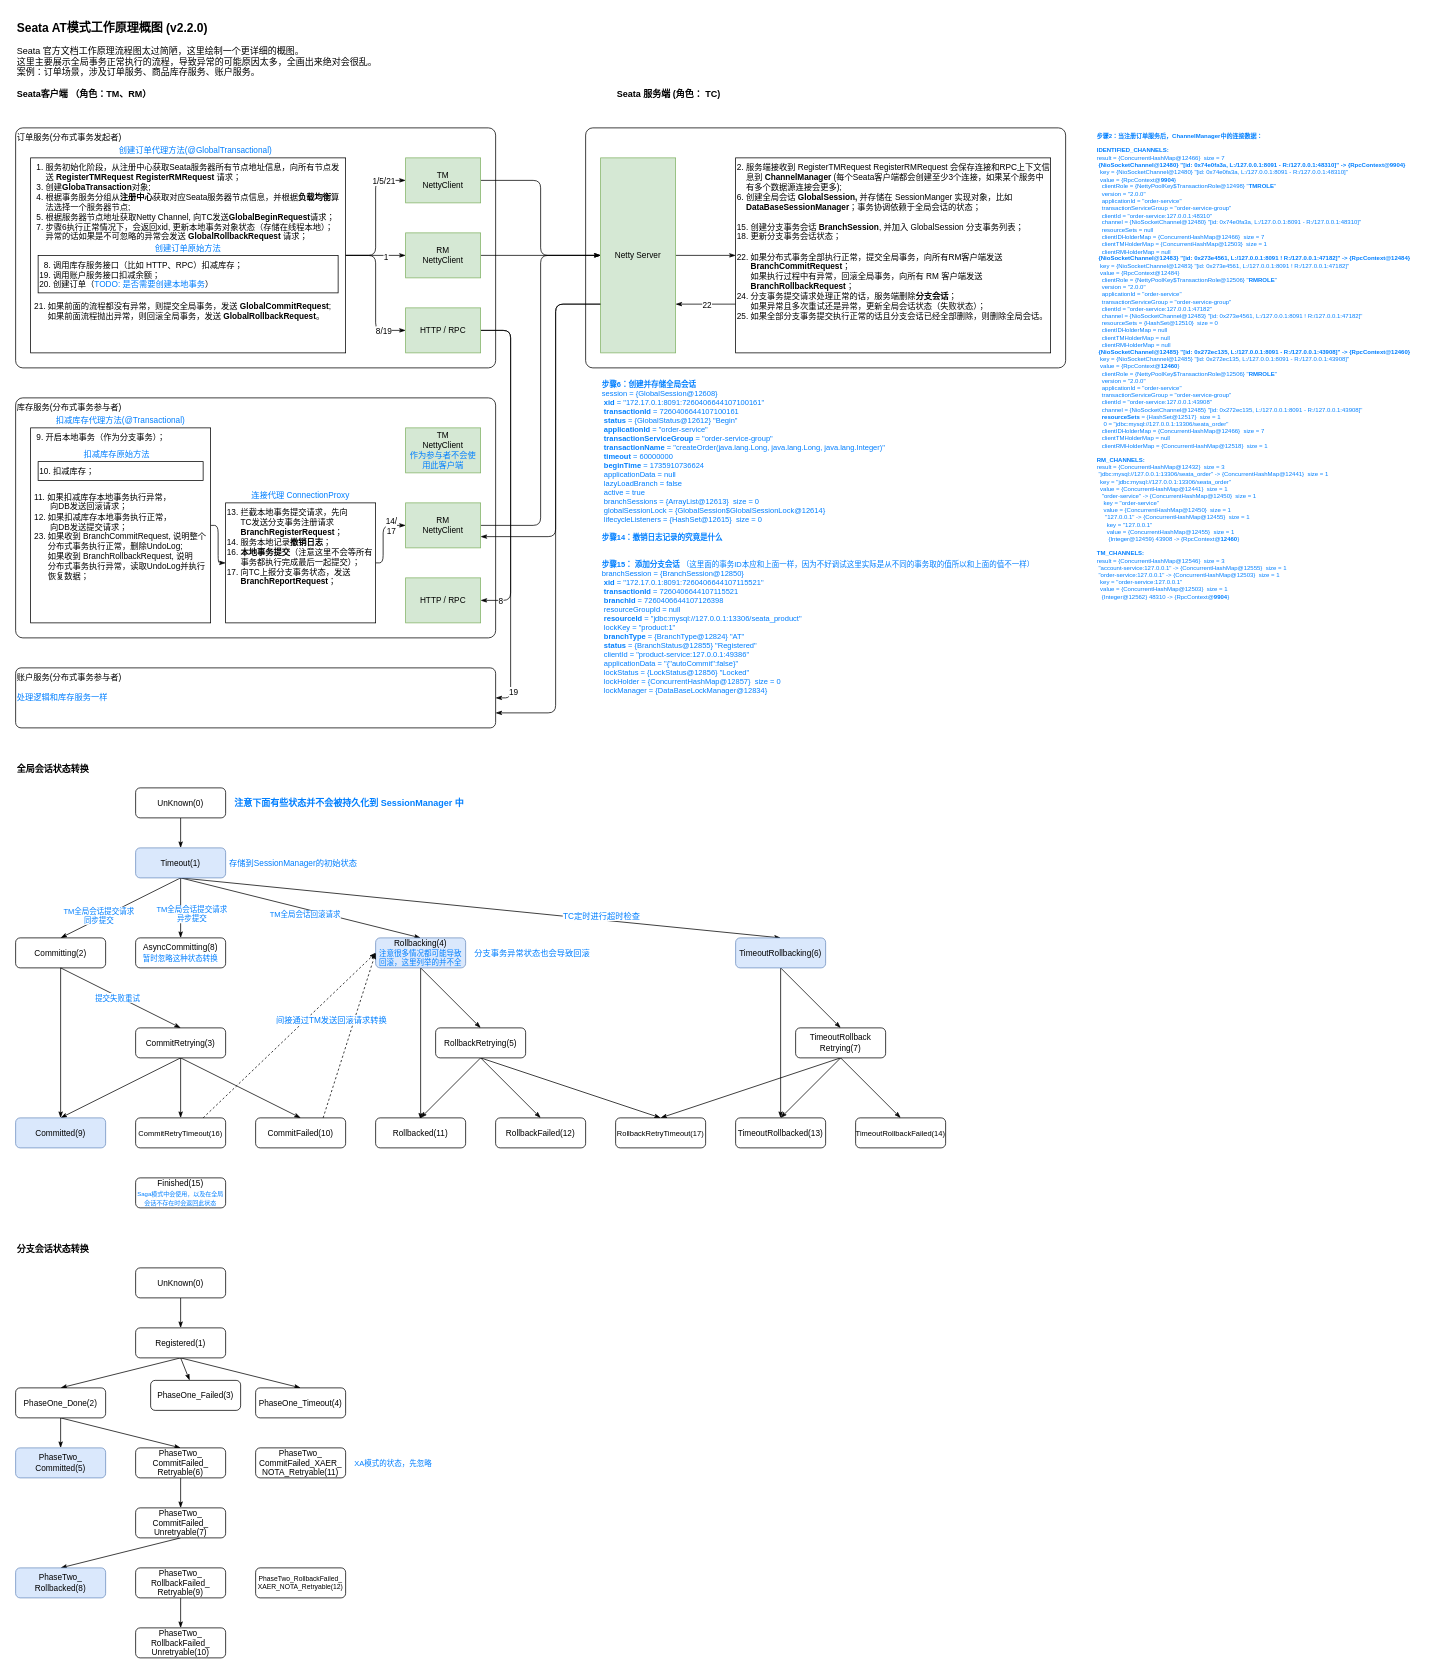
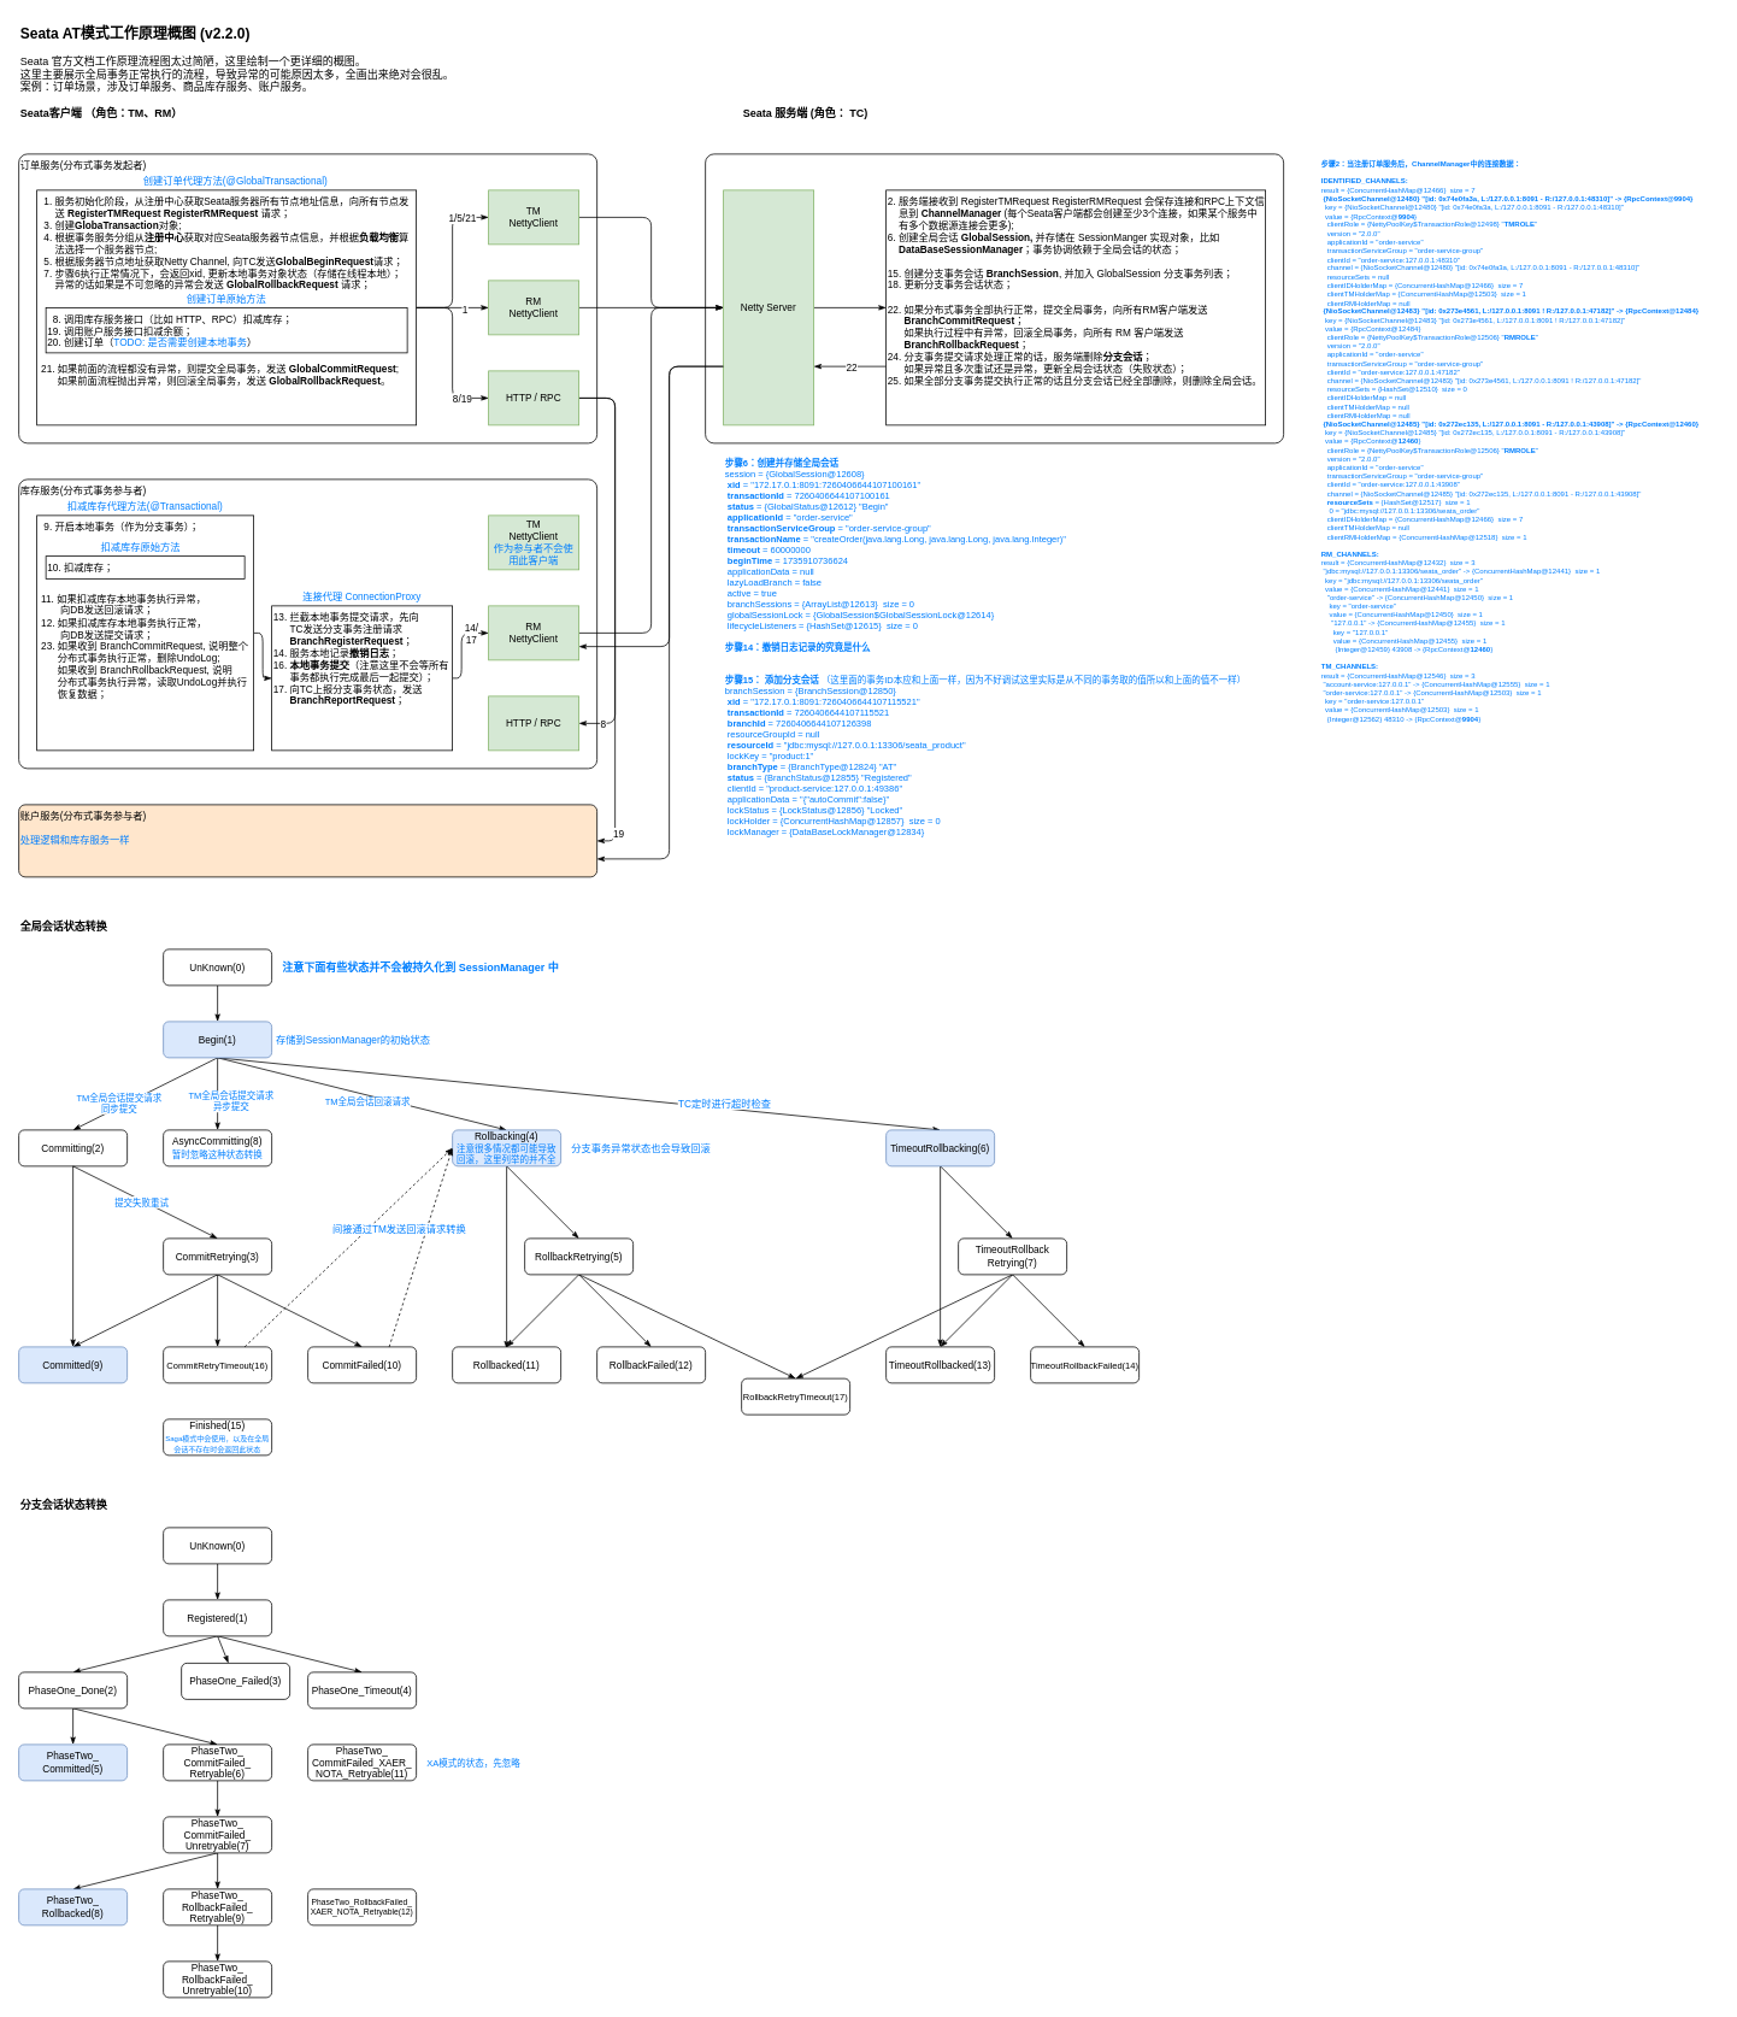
- <mxCell id="44" value="账户服务(分布式事务参与者)&lt;br&gt;&lt;br&gt;&lt;font color=&quot;#007fff&quot;&gt;处理逻辑和库存服务一样&lt;/font&gt;" style="rounded=1;whiteSpace=wrap;html=1;align=left;verticalAlign=top;arcSize=9;fontSize=11;" parent="1" vertex="1"><mxGeometry x="20" y="890" width="640" height="80" as="geometry" /></mxCell>
+ <mxCell id="44" value="账户服务(分布式事务参与者)&lt;br&gt;&lt;br&gt;&lt;font color=&quot;#007fff&quot;&gt;处理逻辑和库存服务一样&lt;/font&gt;" style="rounded=1;whiteSpace=wrap;html=1;align=left;verticalAlign=top;arcSize=9;fontSize=11;fillColor=#ffe6cc;" parent="1" vertex="1"><mxGeometry x="20" y="890" width="640" height="80" as="geometry" /></mxCell>
- <mxCell id="59" value="Timeout(1)" style="rounded=1;whiteSpace=wrap;html=1;fontSize=11;fillColor=#dae8fc;strokeColor=#6c8ebf;" parent="1" vertex="1"><mxGeometry x="180" y="1130" width="120" height="40" as="geometry" /></mxCell>
+ <mxCell id="59" value="Begin(1)" style="rounded=1;whiteSpace=wrap;html=1;fontSize=11;fillColor=#dae8fc;strokeColor=#6c8ebf;" parent="1" vertex="1"><mxGeometry x="180" y="1130" width="120" height="40" as="geometry" /></mxCell>
- <mxCell id="88" value="RollbackRetryTimeout(17)" style="rounded=1;whiteSpace=wrap;html=1;fontSize=10;" parent="1" vertex="1"><mxGeometry x="820" y="1490" width="120" height="40" as="geometry" /></mxCell>
+ <mxCell id="88" value="RollbackRetryTimeout(17)" style="rounded=1;whiteSpace=wrap;html=1;fontSize=10;" parent="1" vertex="1"><mxGeometry x="820" y="1525" width="120" height="40" as="geometry" /></mxCell>
+ <mxCell id="115" style="edgeStyle=orthogonalEdgeStyle;rounded=0;orthogonalLoop=1;jettySize=auto;html=1;exitX=0.5;exitY=1;exitDx=0;exitDy=0;endArrow=classicThin;endFill=1;" parent="1" source="116" target="119" edge="1"><mxGeometry relative="1" as="geometry" /></mxCell>
